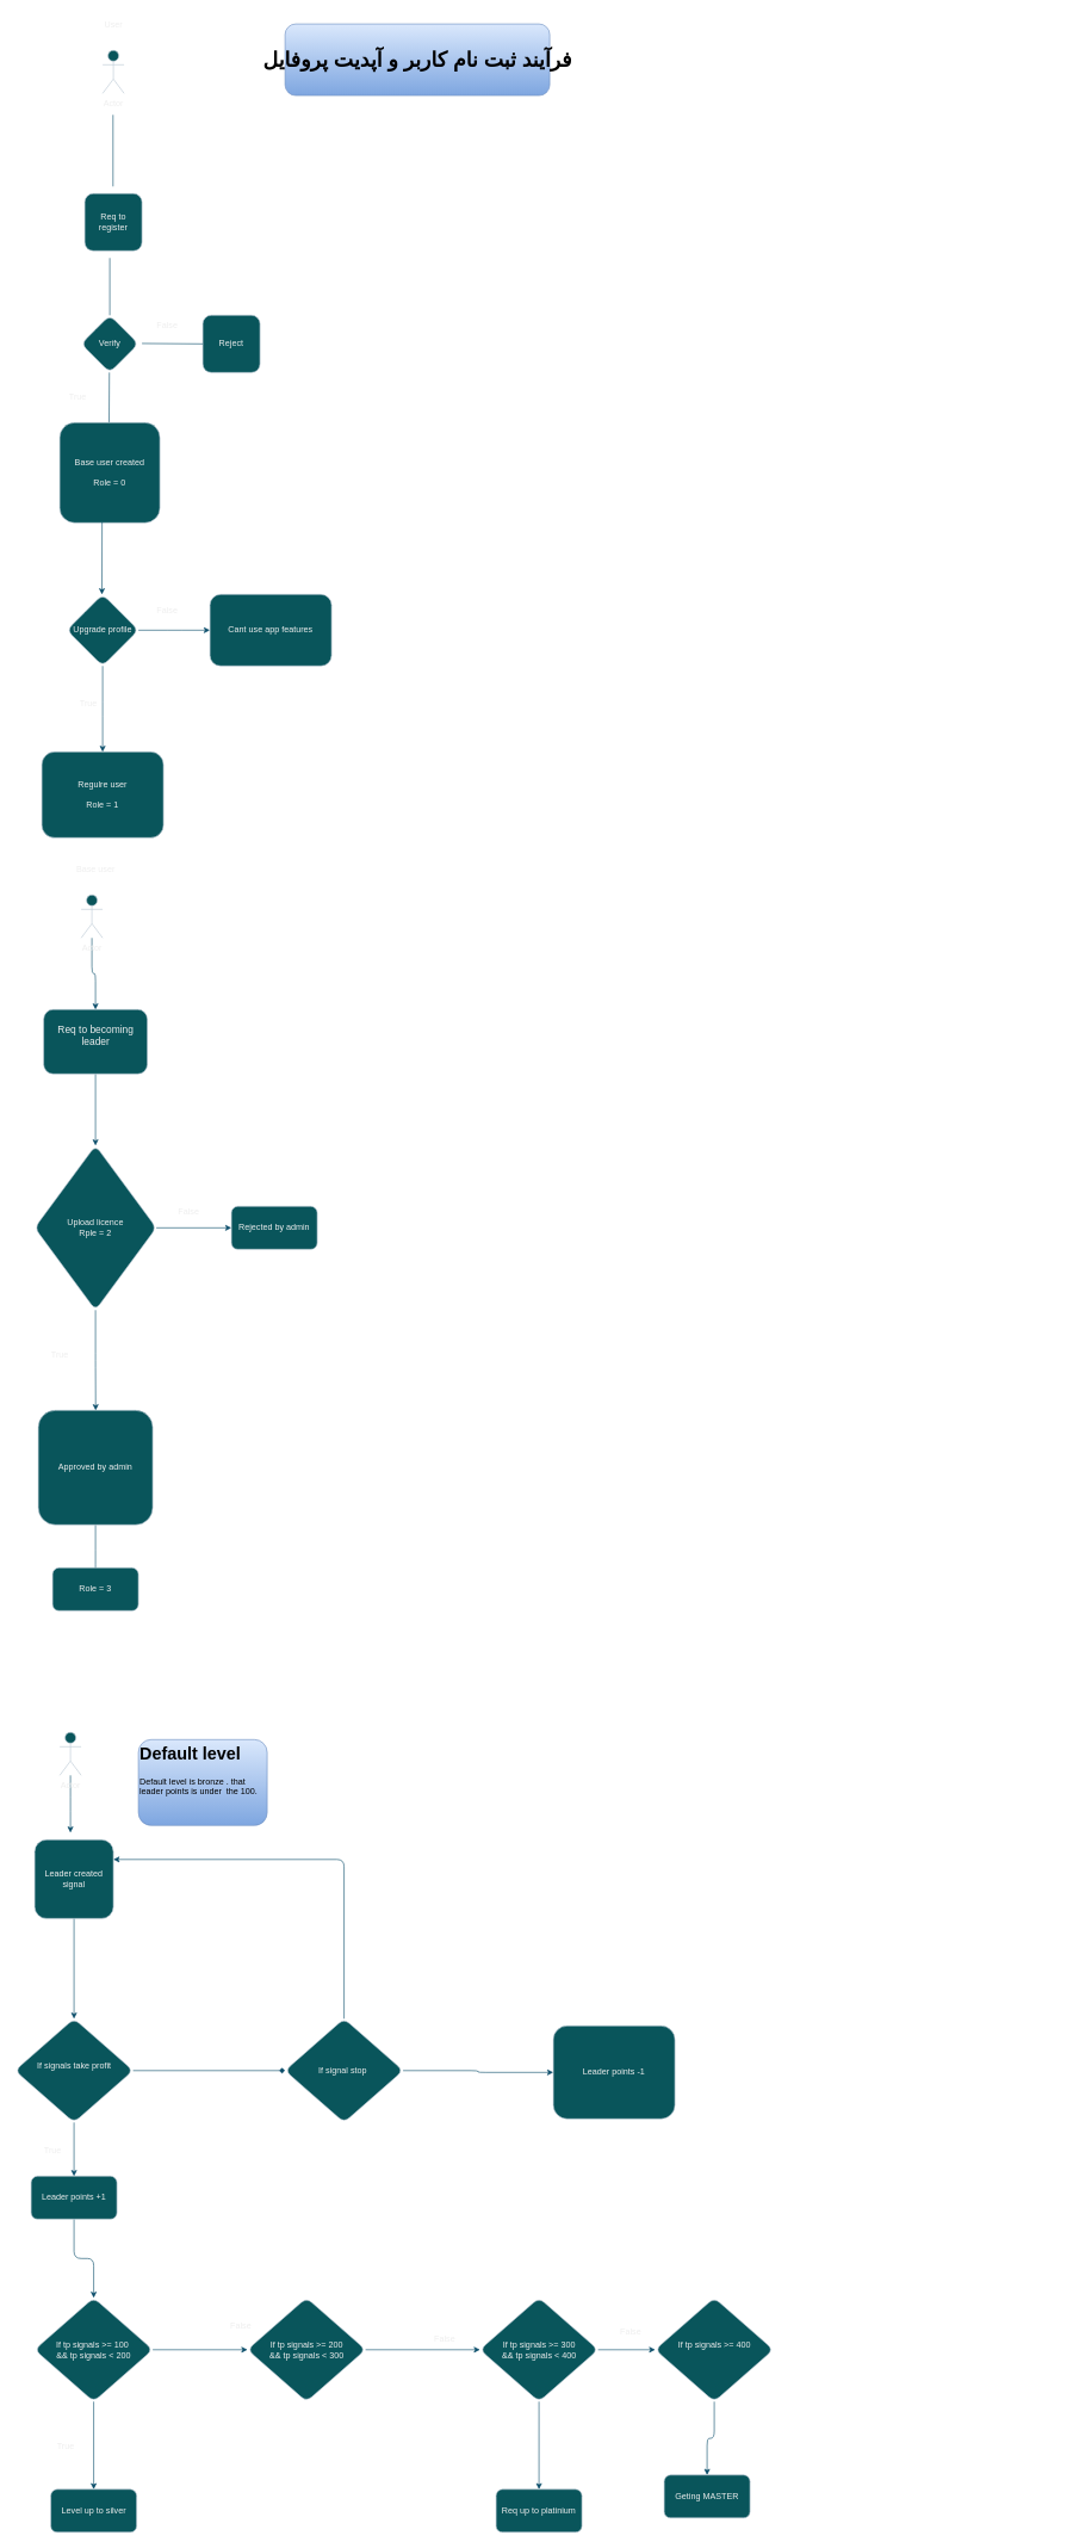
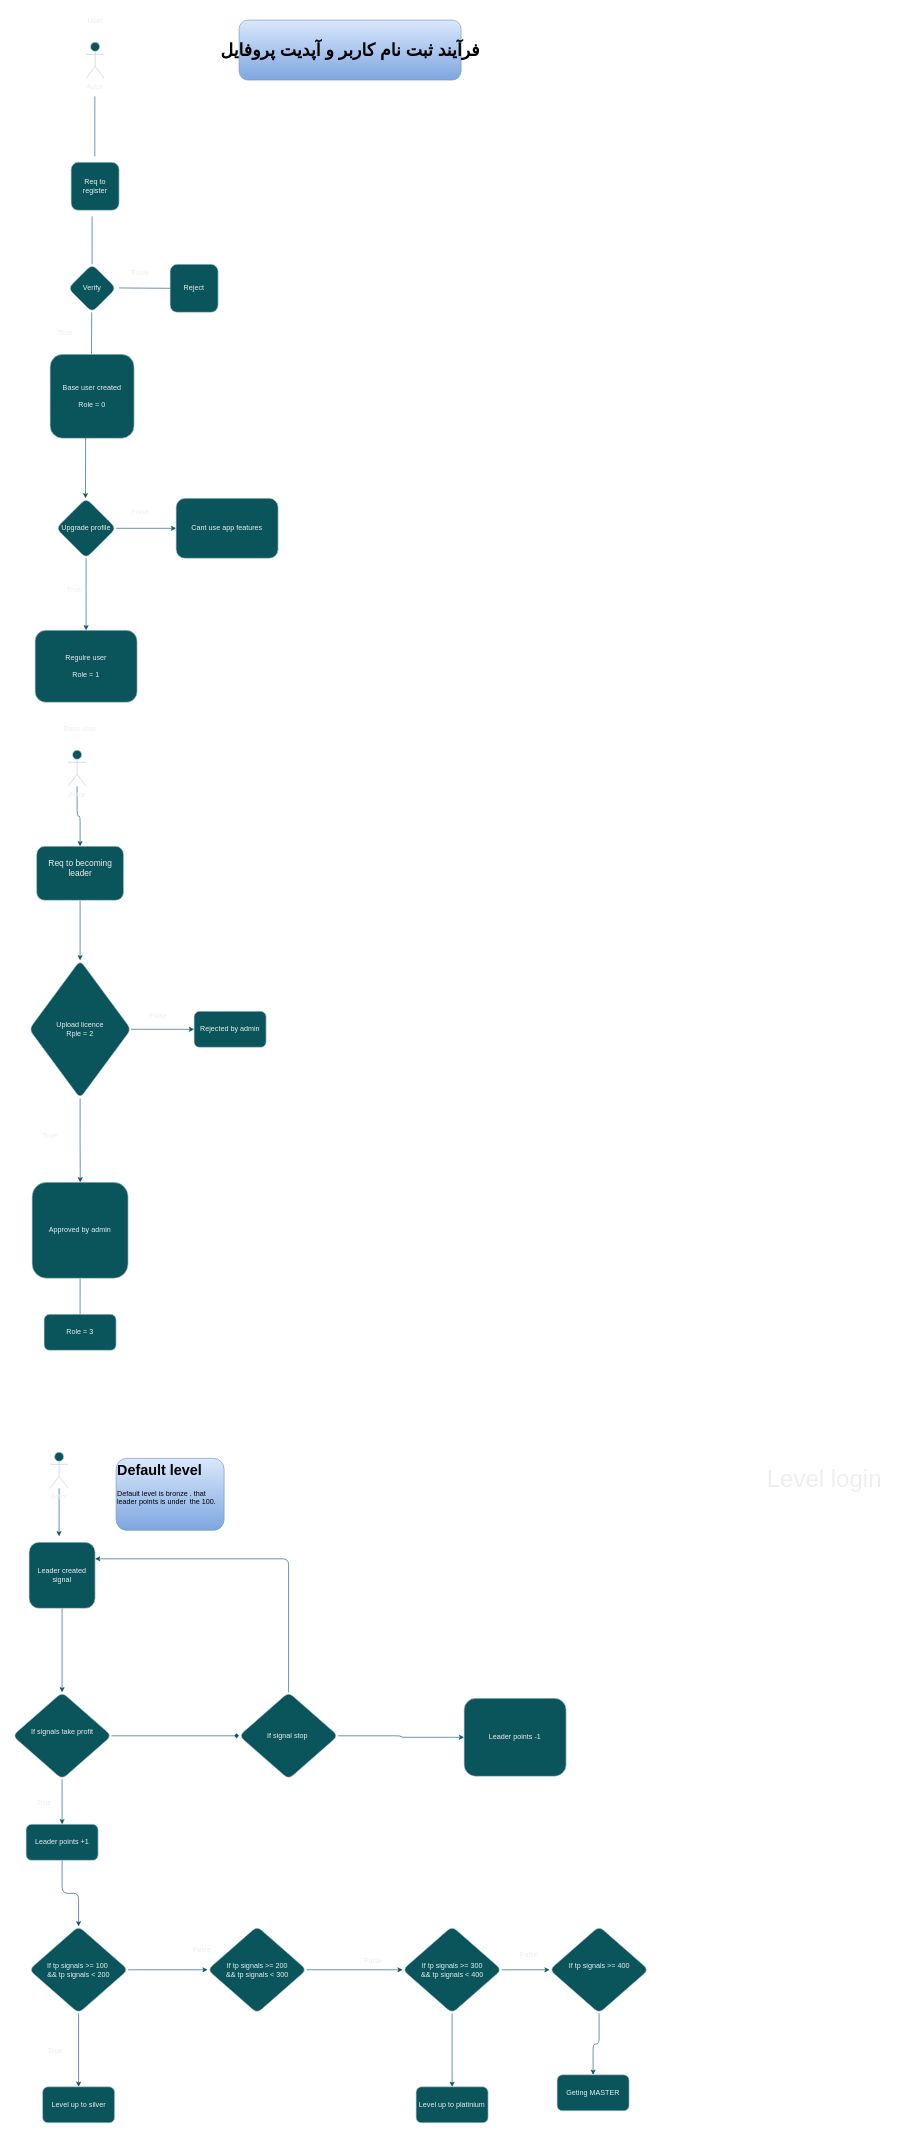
+ <mxCell id="63" value="Level login" style="text;html=1;align=center;verticalAlign=middle;resizable=0;points=[];autosize=1;strokeColor=none;fillColor=none;fontSize=40;labelBackgroundColor=none;fontColor=#EEEEEE;rounded=1;" vertex="1" parent="1"><mxGeometry x="1268" y="2433" width="210" height="60" as="geometry" /></mxCell>
- <mxCell id="57" value="Req up to platinium" style="whiteSpace=wrap;html=1;labelBackgroundColor=none;fillColor=#09555B;strokeColor=#BAC8D3;fontColor=#EEEEEE;rounded=1;" vertex="1" parent="1"><mxGeometry x="693" y="3477.5" width="120" height="60" as="geometry" /></mxCell>
+ <mxCell id="57" value="Level up to platinium" style="whiteSpace=wrap;html=1;labelBackgroundColor=none;fillColor=#09555B;strokeColor=#BAC8D3;fontColor=#EEEEEE;rounded=1;" vertex="1" parent="1"><mxGeometry x="693" y="3477.5" width="120" height="60" as="geometry" /></mxCell>
